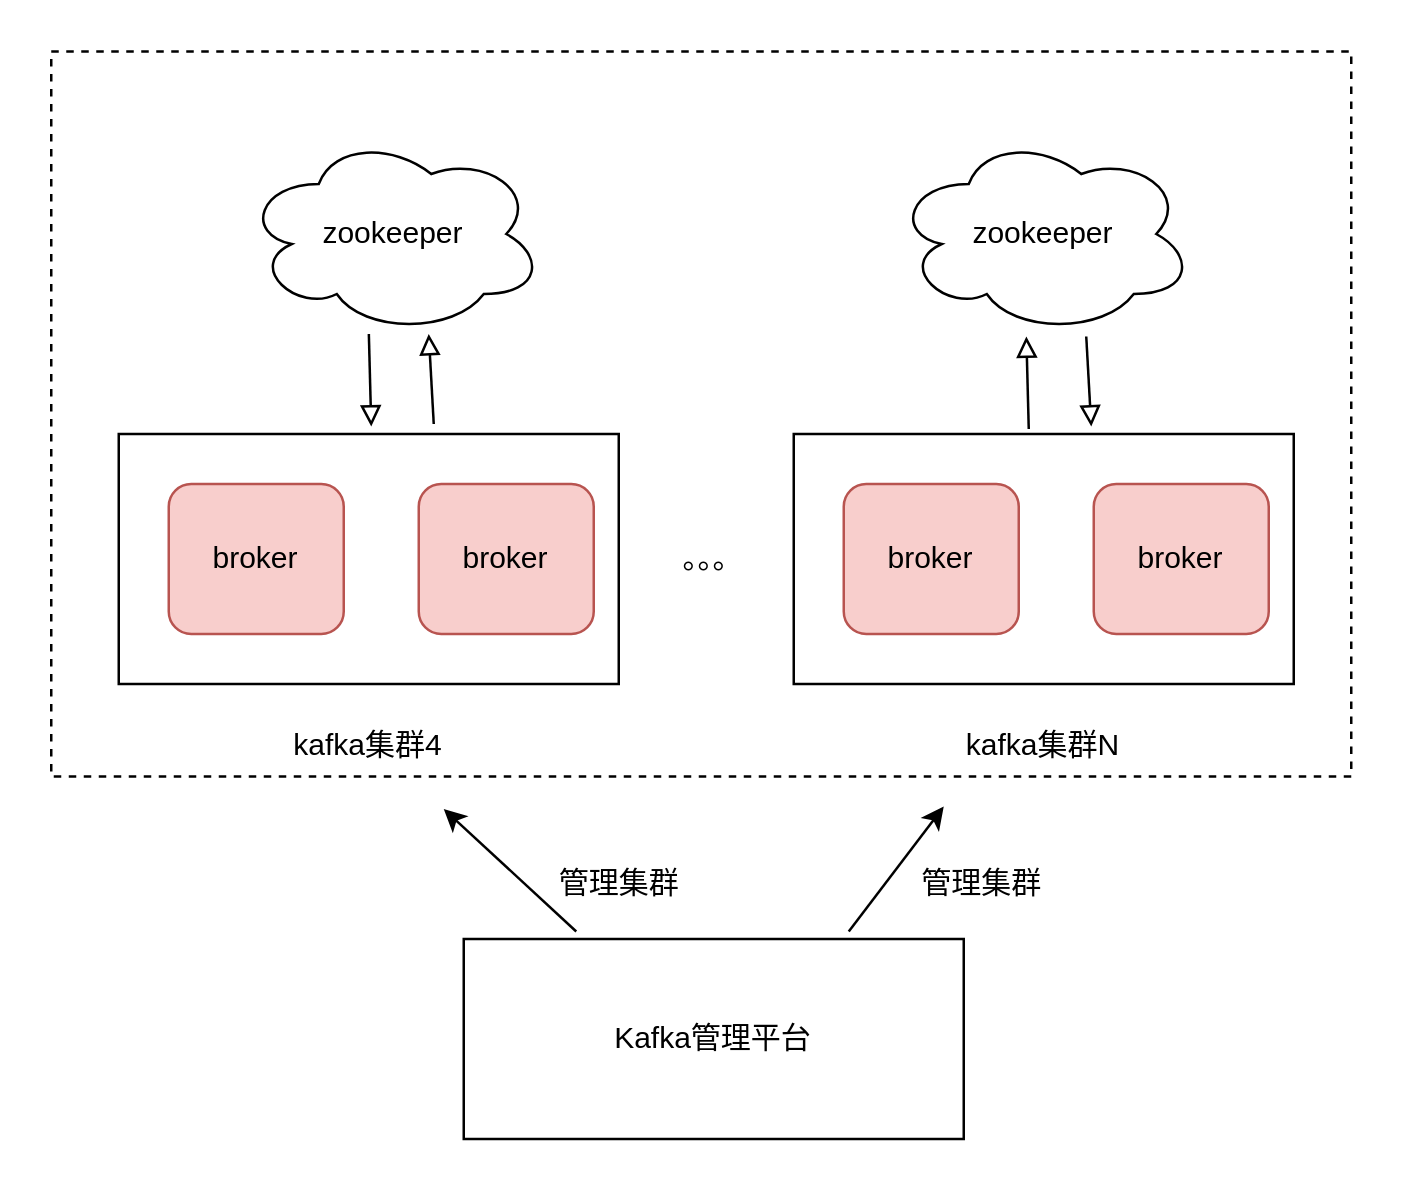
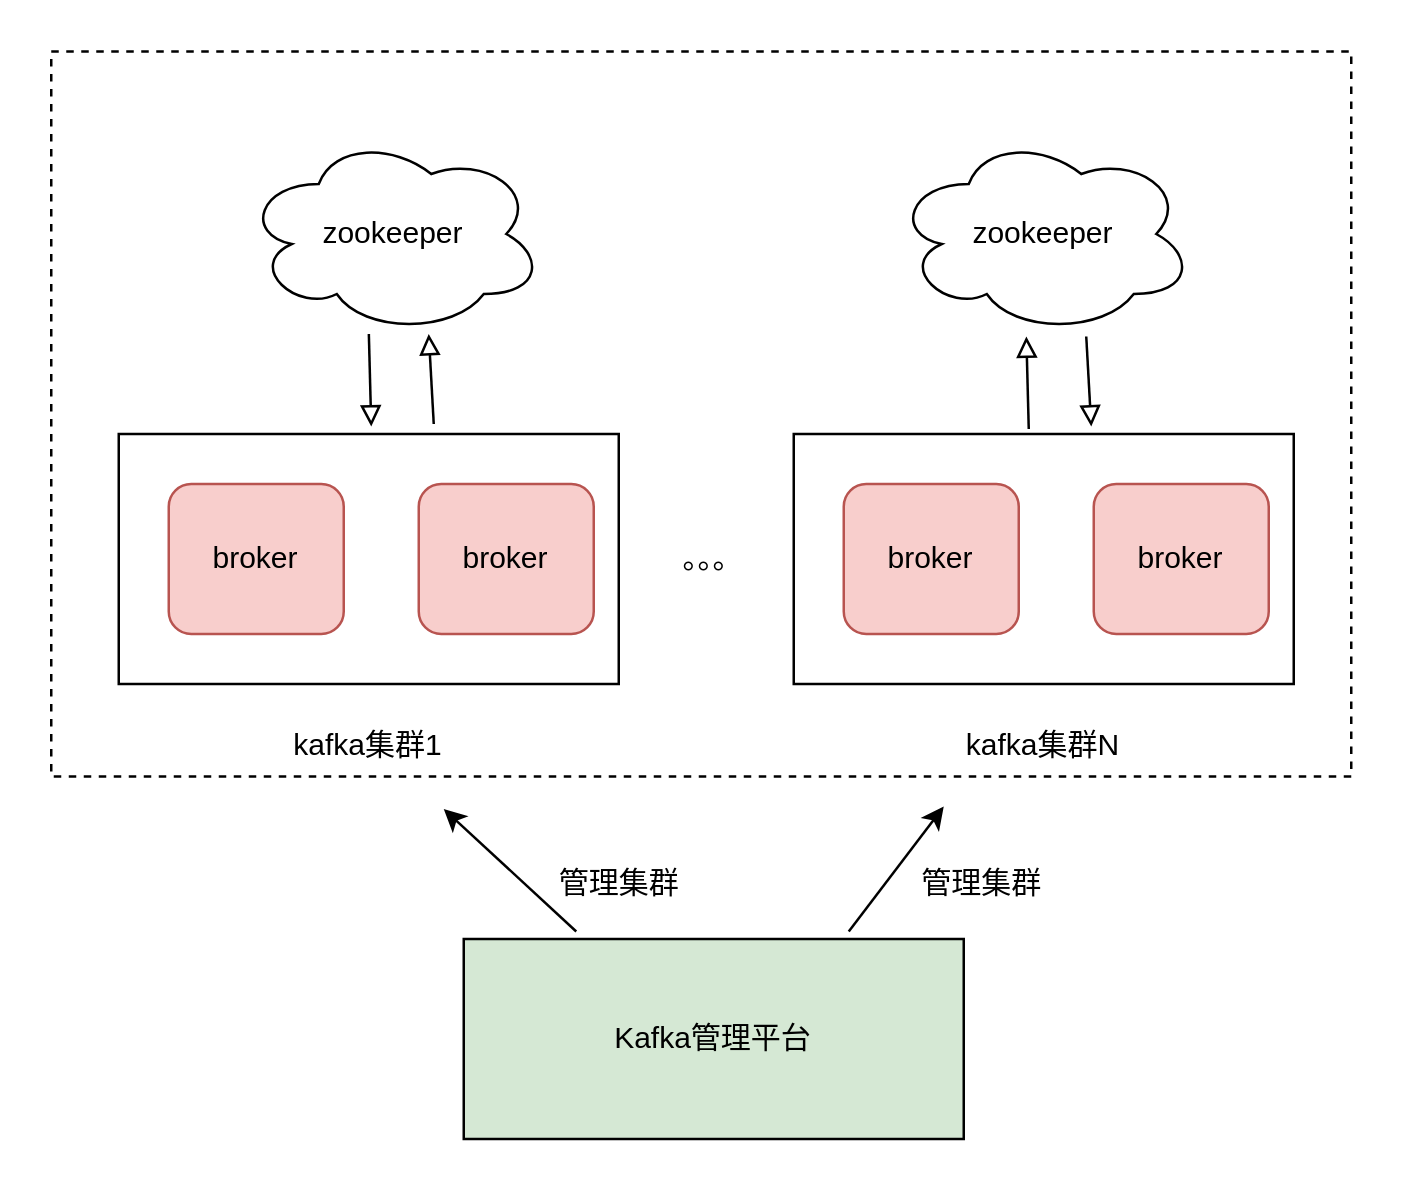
- <mxCell id="7" value="kafka集群4" style="text;html=1;strokeColor=none;fillColor=none;align=center;verticalAlign=middle;whiteSpace=wrap;rounded=0;" vertex="1" parent="1"><mxGeometry x="97" y="283" width="100" height="30" as="geometry" /></mxCell>
+ <mxCell id="7" value="kafka集群1" style="text;html=1;strokeColor=none;fillColor=none;align=center;verticalAlign=middle;whiteSpace=wrap;rounded=0;" vertex="1" parent="1"><mxGeometry x="97" y="283" width="100" height="30" as="geometry" /></mxCell>
- <mxCell id="18" value="Kafka管理平台" style="rounded=0;whiteSpace=wrap;html=1;" vertex="1" parent="1"><mxGeometry x="185" y="375" width="200" height="80" as="geometry" /></mxCell>
+ <mxCell id="18" value="Kafka管理平台" style="rounded=0;whiteSpace=wrap;html=1;fillColor=#d5e8d4;" vertex="1" parent="1"><mxGeometry x="185" y="375" width="200" height="80" as="geometry" /></mxCell>
